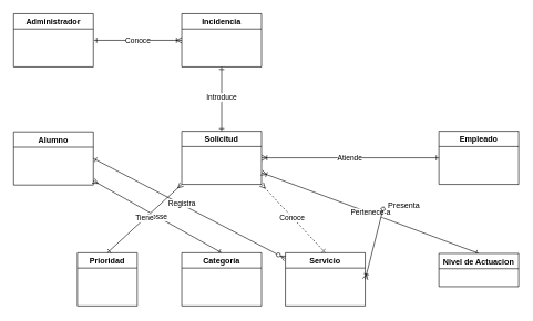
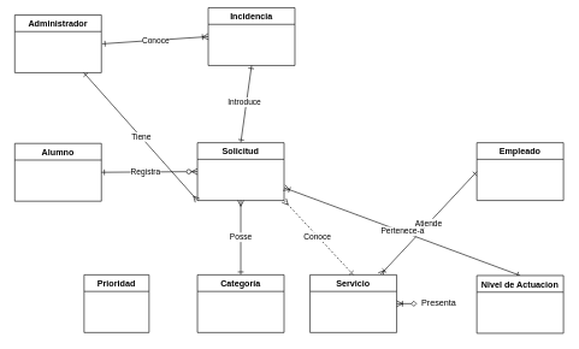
- <mxCell id="6" value="Incidencia" style="swimlane;startSize=23;" vertex="1" parent="1"><mxGeometry x="273" y="20" width="120" height="80" as="geometry" /></mxCell>
+ <mxCell id="6" value="Incidencia" style="swimlane;startSize=23;" vertex="1" parent="1"><mxGeometry x="288" y="10" width="120" height="80" as="geometry" /></mxCell>
- <mxCell id="7" value="Atiende" style="edgeStyle=none;html=1;exitX=0;exitY=0.5;exitDx=0;exitDy=0;endArrow=ERoneToMany;endFill=0;startArrow=ERone;startFill=0;entryX=1;entryY=0.5;entryDx=0;entryDy=0;" edge="1" parent="1" source="8" target="18"><mxGeometry relative="1" as="geometry"><mxPoint x="461" y="237" as="targetPoint" /></mxGeometry></mxCell>
+ <mxCell id="7" value="Atiende" style="edgeStyle=none;html=1;exitX=0;exitY=0.5;exitDx=0;exitDy=0;endArrow=ERoneToMany;endFill=0;startArrow=ERone;startFill=0;" edge="1" parent="1" source="8" target="9"><mxGeometry relative="1" as="geometry"><mxPoint x="461" y="237" as="targetPoint" /></mxGeometry></mxCell>
- <mxCell id="21" value="Presenta" style="text;html=1;align=center;verticalAlign=middle;resizable=0;points=[];autosize=1;strokeColor=none;fillColor=none;" vertex="1" parent="1"><mxGeometry x="577" y="300" width="60" height="20" as="geometry" /></mxCell>
+ <mxCell id="21" value="Presenta" style="text;html=1;align=center;verticalAlign=middle;resizable=0;points=[];autosize=1;strokeColor=none;fillColor=none;" vertex="1" parent="1"><mxGeometry x="577" y="410" width="60" height="20" as="geometry" /></mxCell>
- <mxCell id="4" value="Registra" style="edgeStyle=none;sketch=0;html=1;exitX=1;exitY=0.5;exitDx=0;exitDy=0;startArrow=ERone;startFill=0;endArrow=ERzeroToMany;endFill=0;elbow=vertical;" edge="1" parent="1" source="5" target="9"><mxGeometry x="-0.083" y="1" relative="1" as="geometry"><mxPoint as="offset" /></mxGeometry></mxCell>
+ <mxCell id="4" value="Registra" style="edgeStyle=none;sketch=0;html=1;exitX=1;exitY=0.5;exitDx=0;exitDy=0;entryX=0;entryY=0.5;entryDx=0;entryDy=0;startArrow=ERone;startFill=0;endArrow=ERzeroToMany;endFill=0;elbow=vertical;" edge="1" parent="1" source="5" target="18"><mxGeometry x="-0.083" y="1" relative="1" as="geometry"><mxPoint as="offset" /></mxGeometry></mxCell>
- <mxCell id="10" value="Posse" style="edgeStyle=none;html=1;exitX=0.5;exitY=0;exitDx=0;exitDy=0;endArrow=ERmany;endFill=0;startArrow=ERone;startFill=0;" edge="1" parent="1" source="11" target="5"><mxGeometry relative="1" as="geometry" /></mxCell>
+ <mxCell id="10" value="Posse" style="edgeStyle=none;html=1;exitX=0.5;exitY=0;exitDx=0;exitDy=0;entryX=0.5;entryY=1;entryDx=0;entryDy=0;endArrow=ERmany;endFill=0;startArrow=ERone;startFill=0;" edge="1" parent="1" source="11" target="18"><mxGeometry relative="1" as="geometry" /></mxCell>
- <mxCell id="13" value="Tiene" style="edgeStyle=none;html=1;exitX=0;exitY=1;exitDx=0;exitDy=0;entryX=0.5;entryY=0;entryDx=0;entryDy=0;endArrow=ERone;endFill=0;startArrow=ERmany;startFill=0;" edge="1" parent="1" source="18" target="12"><mxGeometry relative="1" as="geometry" /></mxCell>
+ <mxCell id="13" value="Tiene" style="edgeStyle=none;html=1;exitX=0;exitY=1;exitDx=0;exitDy=0;endArrow=ERone;endFill=0;startArrow=ERmany;startFill=0;" edge="1" parent="1" source="18" target="3"><mxGeometry relative="1" as="geometry" /></mxCell>
- <mxCell id="20" value="Nivel de Actuacion" style="swimlane;startSize=23;" vertex="1" parent="1"><mxGeometry x="660" y="381" width="120" height="50" as="geometry" /></mxCell>
+ <mxCell id="20" value="Nivel de Actuacion" style="swimlane;startSize=23;" vertex="1" parent="1"><mxGeometry x="660" y="381" width="120" height="80" as="geometry" /></mxCell>
